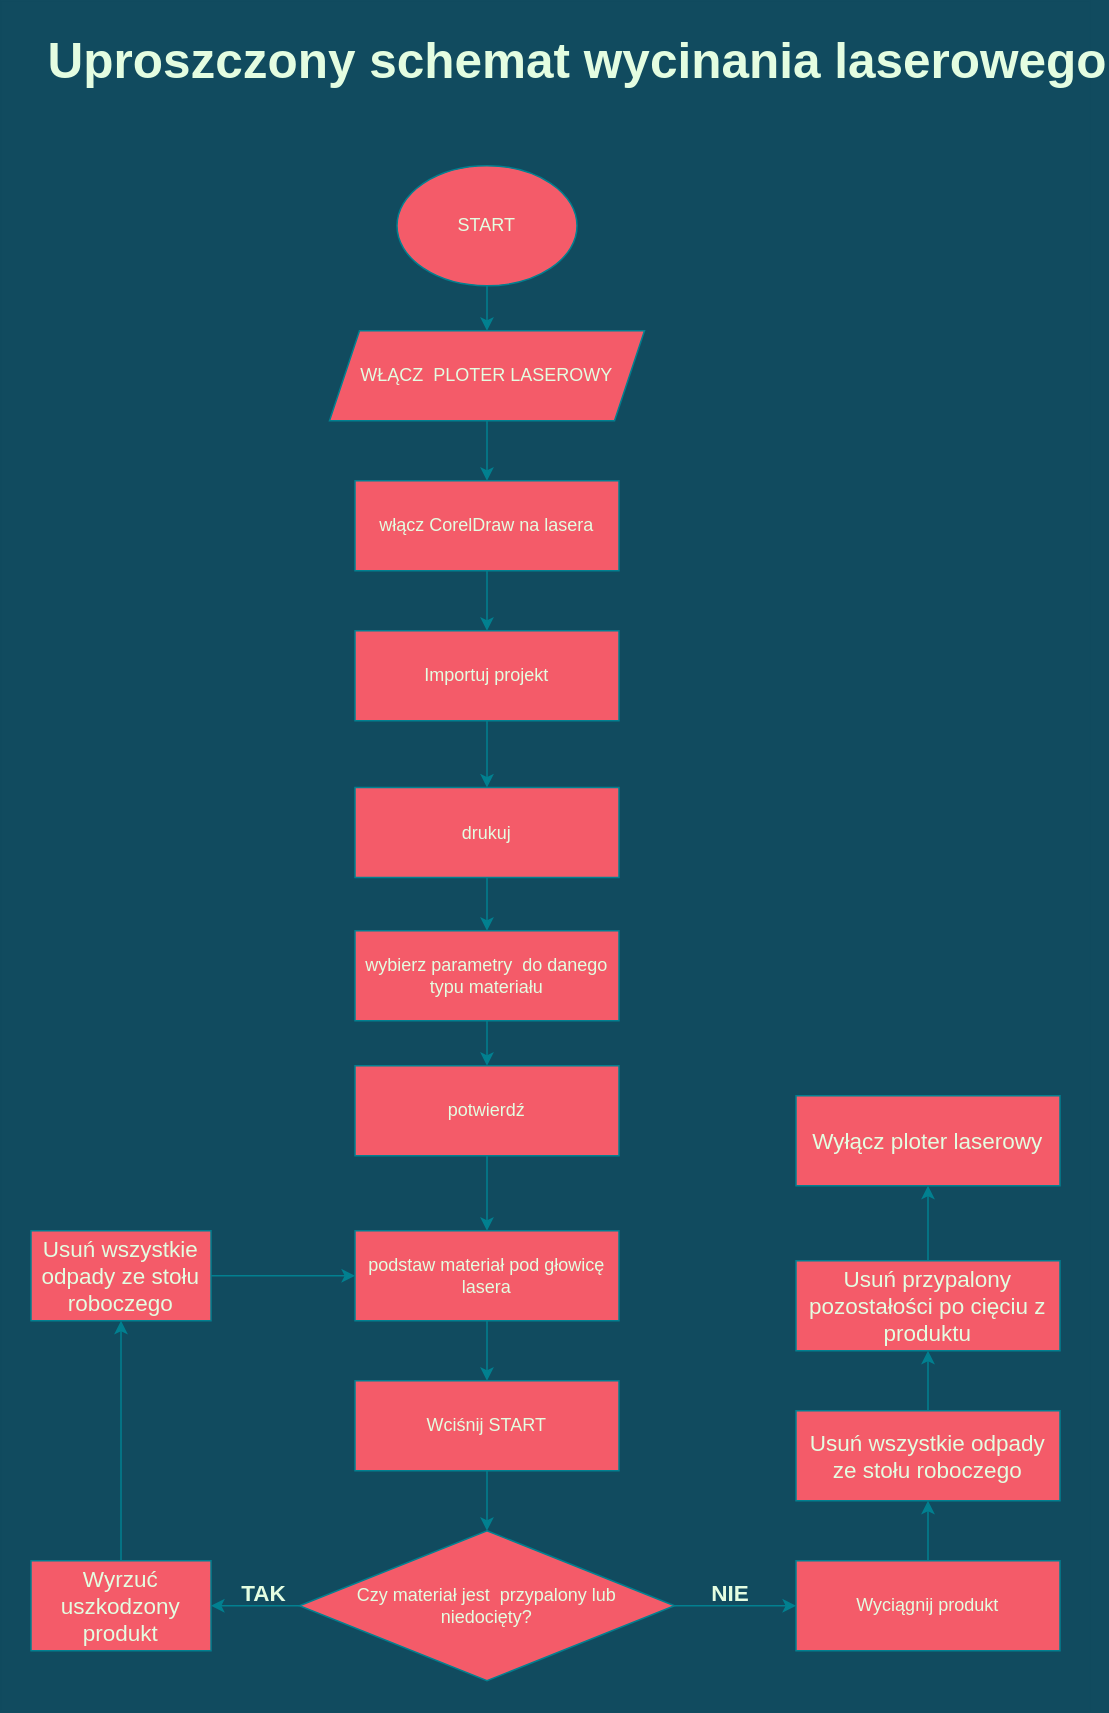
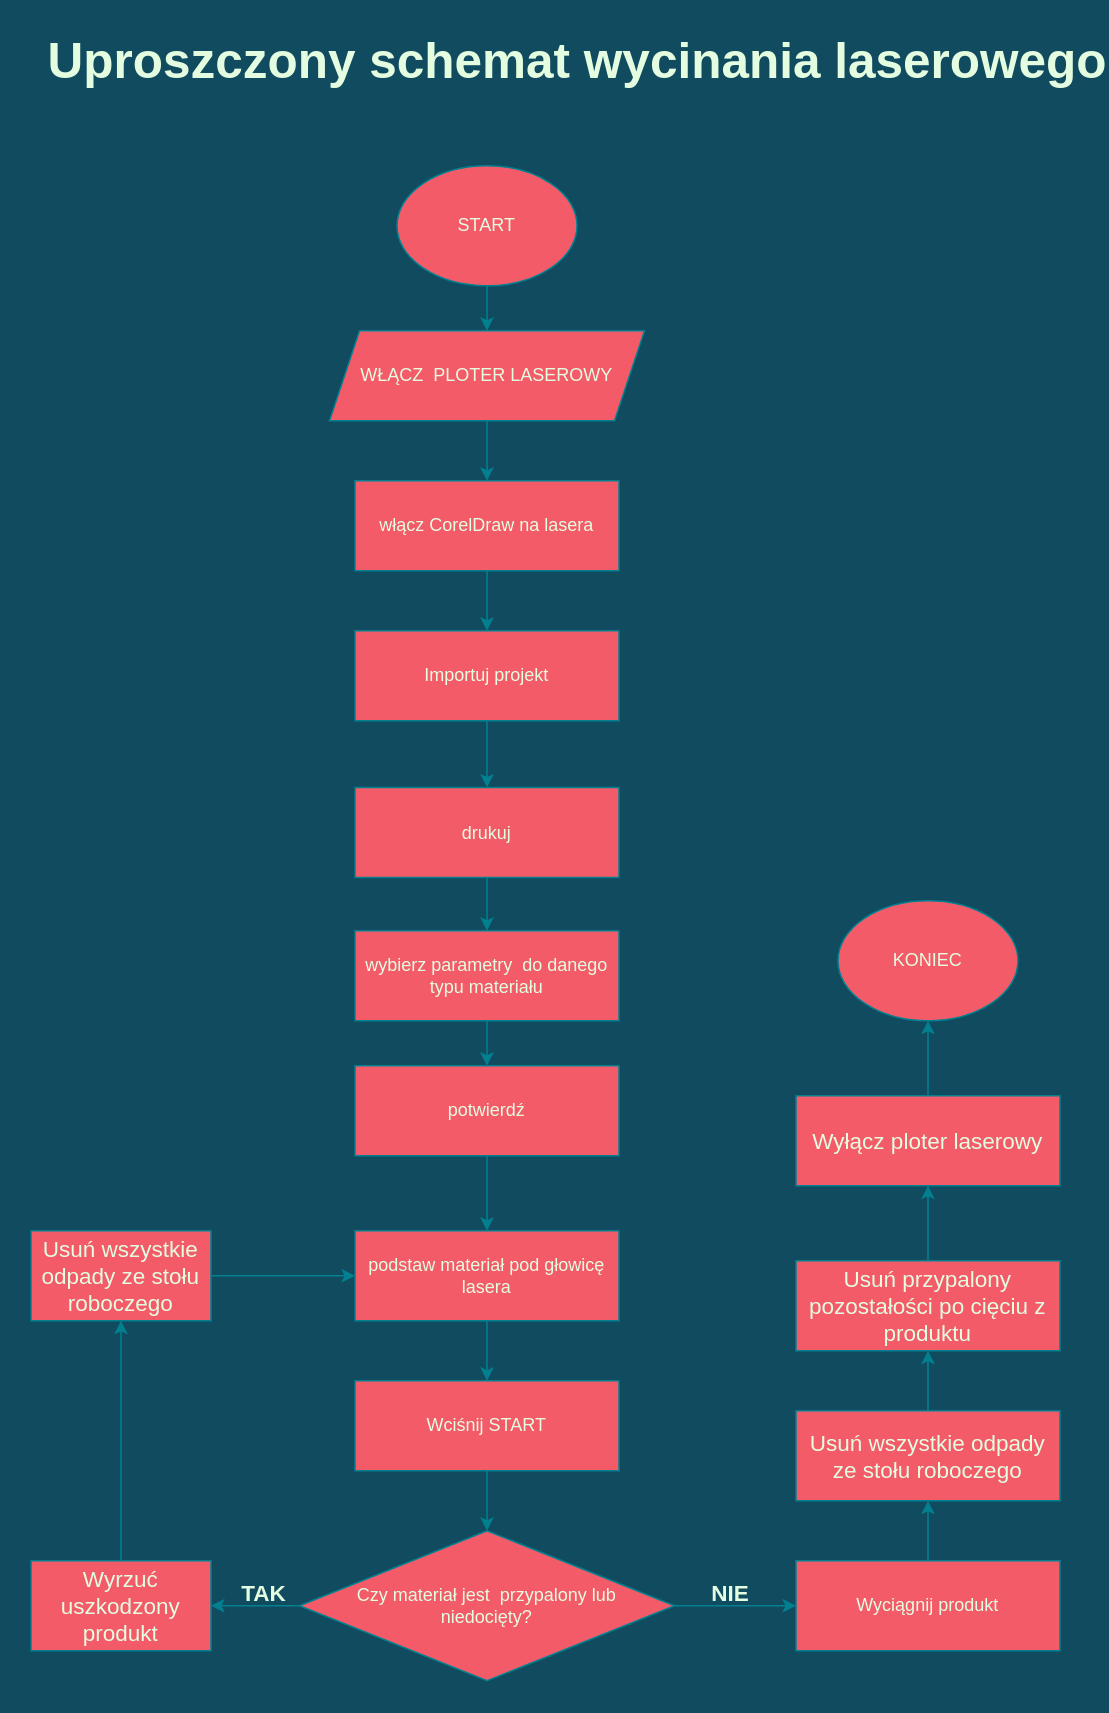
+ <mxCell id="35" value="KONIEC" style="ellipse;whiteSpace=wrap;html=1;rounded=1;fillColor=#F45B69;strokeColor=#028090;fontColor=#E4FDE1;" vertex="1" parent="1"><mxGeometry x="558" y="600" width="120" height="80" as="geometry" /></mxCell>
+ <mxCell id="36" value="" style="edgeStyle=orthogonalEdgeStyle;rounded=0;orthogonalLoop=1;jettySize=auto;html=1;fontSize=15;labelBackgroundColor=#114B5F;strokeColor=#028090;fontColor=#E4FDE1;" edge="1" parent="1" source="37" target="35"><mxGeometry relative="1" as="geometry" /></mxCell>
